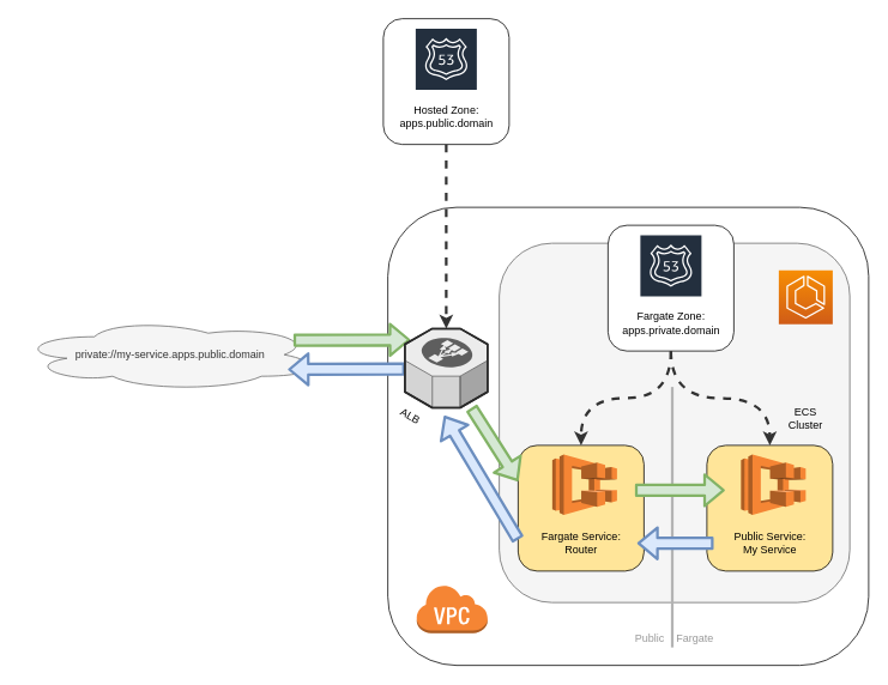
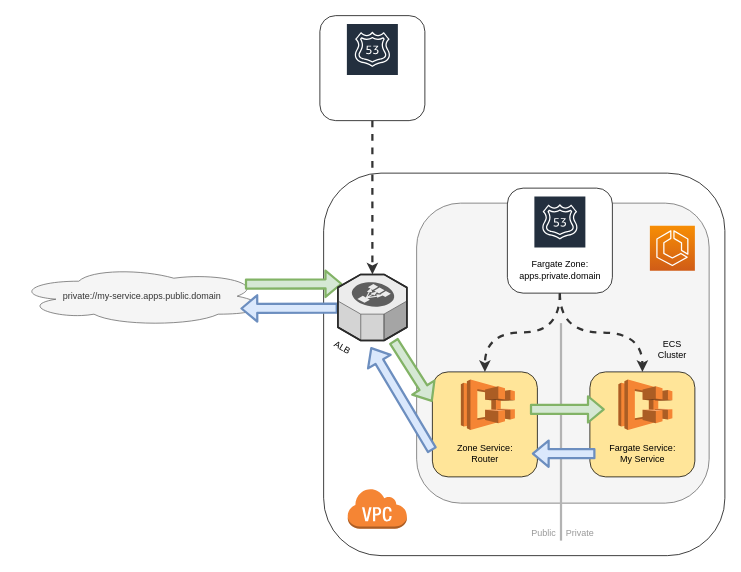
- <mxCell id="6" value="Hosted Zone:&lt;br&gt;apps.public.domain" style="text;html=1;strokeColor=none;fillColor=none;align=center;verticalAlign=middle;whiteSpace=wrap;rounded=0;" parent="3" vertex="1"><mxGeometry x="7.5" y="90" width="125" height="38.17" as="geometry" /></mxCell>
- <mxCell id="21" value="Fargate Service:&lt;br&gt;Router" style="text;html=1;strokeColor=none;fillColor=none;align=center;verticalAlign=middle;whiteSpace=wrap;rounded=0;" parent="19" vertex="1"><mxGeometry x="7.5" y="90" width="125" height="38.17" as="geometry" /></mxCell>
+ <mxCell id="21" value="Zone Service:&lt;br&gt;Router" style="text;html=1;strokeColor=none;fillColor=none;align=center;verticalAlign=middle;whiteSpace=wrap;rounded=0;" parent="19" vertex="1"><mxGeometry x="7.5" y="90" width="125" height="38.17" as="geometry" /></mxCell>
- <mxCell id="25" value="Public Service:&lt;br&gt;My Service" style="text;html=1;strokeColor=none;fillColor=none;align=center;verticalAlign=middle;whiteSpace=wrap;rounded=0;" parent="23" vertex="1"><mxGeometry x="7.5" y="90" width="125" height="38.17" as="geometry" /></mxCell>
+ <mxCell id="25" value="Fargate Service:&lt;br&gt;My Service" style="text;html=1;strokeColor=none;fillColor=none;align=center;verticalAlign=middle;whiteSpace=wrap;rounded=0;" parent="23" vertex="1"><mxGeometry x="7.5" y="90" width="125" height="38.17" as="geometry" /></mxCell>
- <mxCell id="12" value="Public&amp;nbsp; &amp;nbsp; Fargate" style="text;html=1;strokeColor=none;fillColor=none;align=center;verticalAlign=middle;whiteSpace=wrap;rounded=0;fontColor=#999999;" parent="1" vertex="1"><mxGeometry x="690" y="700" width="120" height="20" as="geometry" /></mxCell>
+ <mxCell id="12" value="Public&amp;nbsp; &amp;nbsp; Private" style="text;html=1;strokeColor=none;fillColor=none;align=center;verticalAlign=middle;whiteSpace=wrap;rounded=0;fontColor=#999999;" parent="1" vertex="1"><mxGeometry x="690" y="700" width="120" height="20" as="geometry" /></mxCell>
